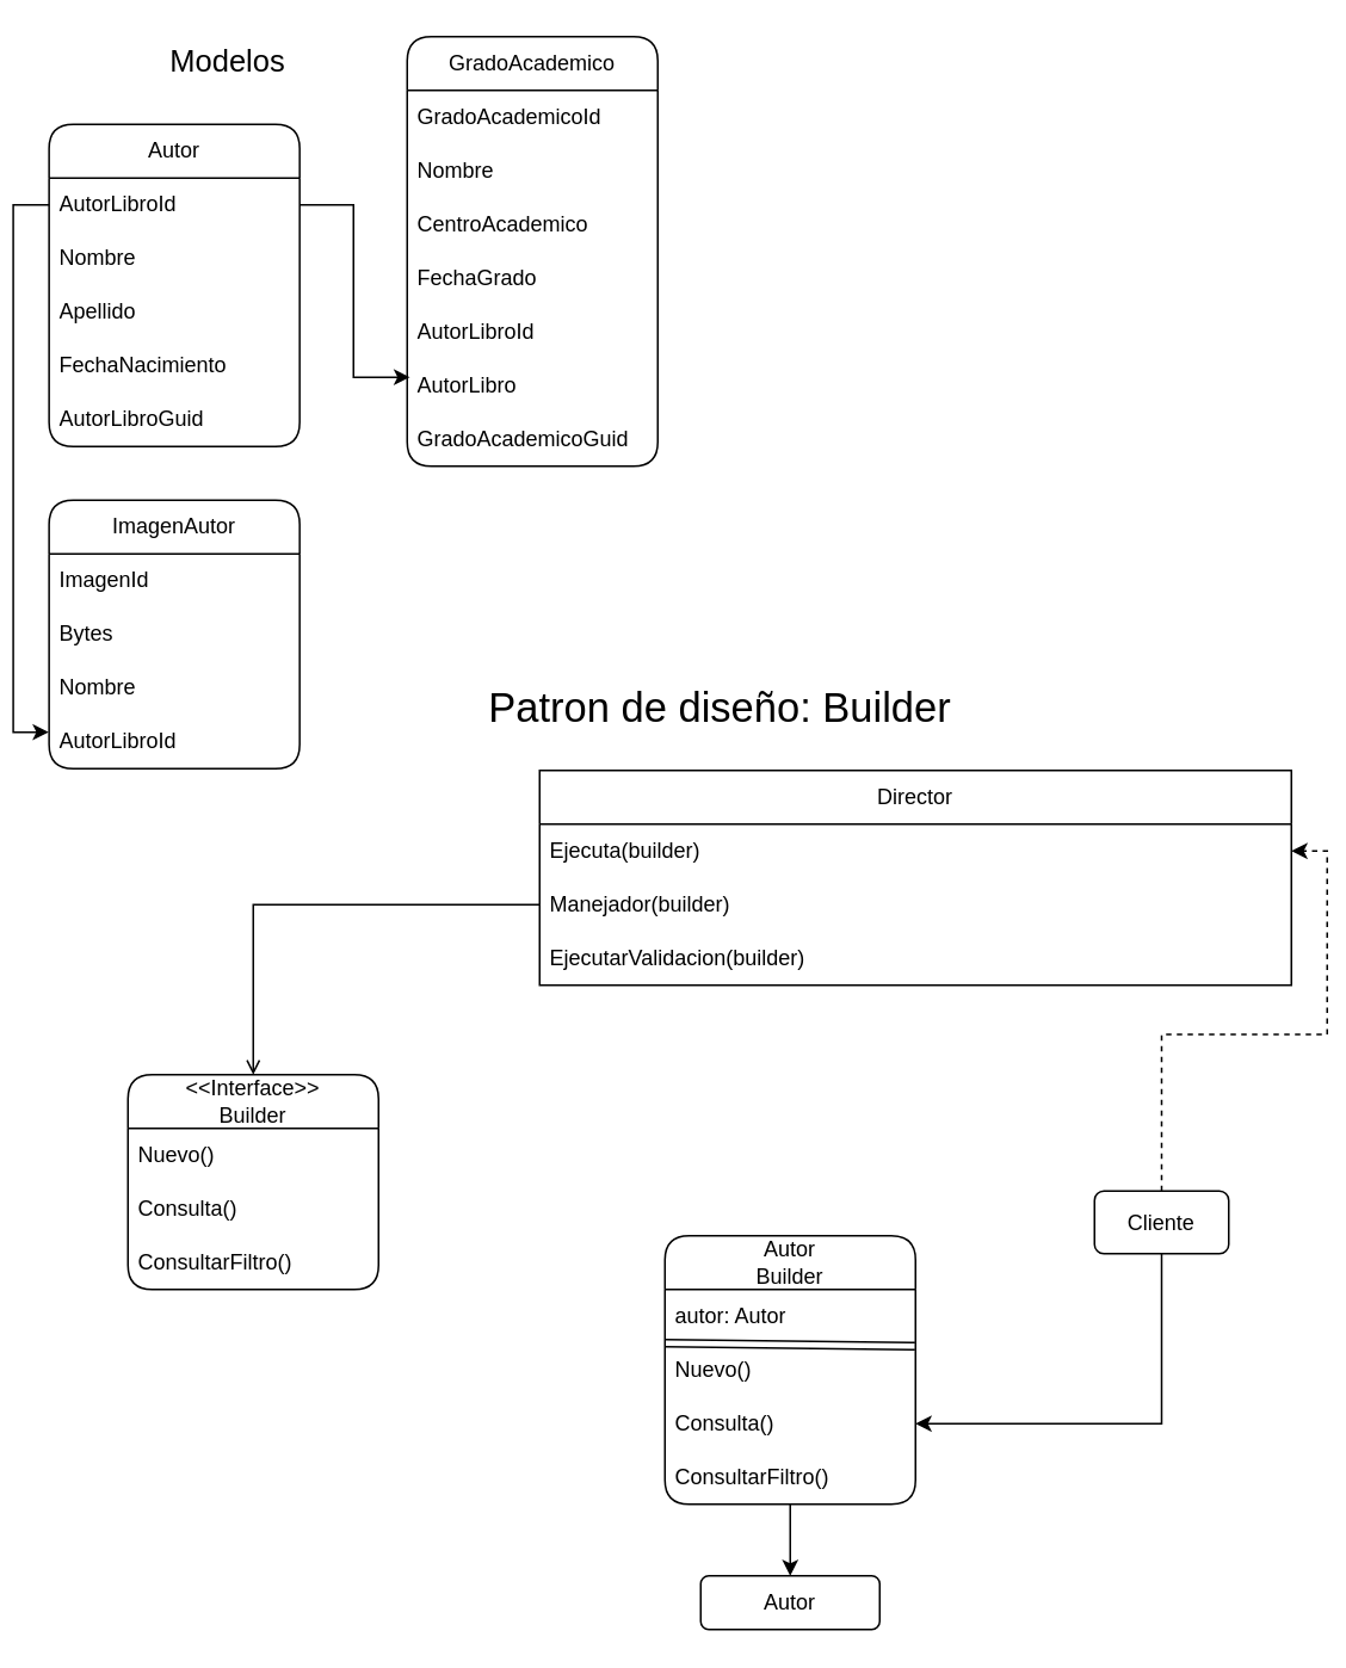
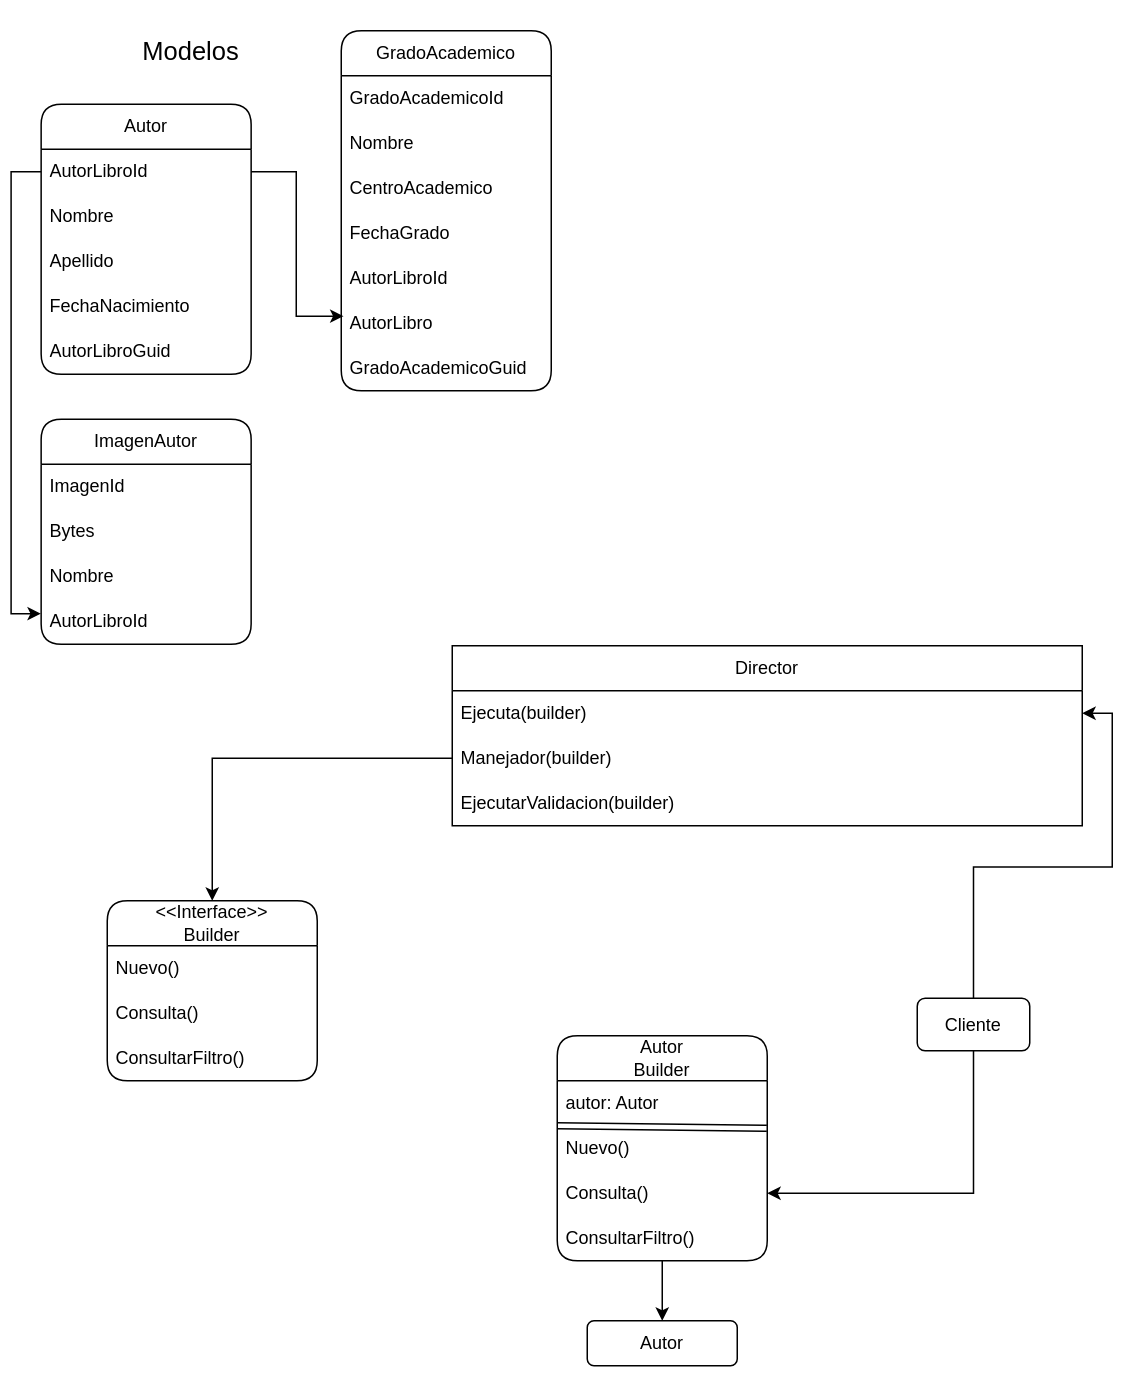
- <mxCell id="44" value="Patron de diseño: Builder" style="text;html=1;align=center;verticalAlign=middle;whiteSpace=wrap;rounded=0;fontSize=23;" vertex="1" parent="1"><mxGeometry x="261" y="380" width="270" height="30" as="geometry" /></mxCell>
- <mxCell id="40" style="edgeStyle=orthogonalEdgeStyle;rounded=0;orthogonalLoop=1;jettySize=auto;html=1;exitX=0.5;exitY=0;exitDx=0;exitDy=0;entryX=1;entryY=0.5;entryDx=0;entryDy=0;dashed=1;" edge="1" parent="1" source="42" target="24"><mxGeometry relative="1" as="geometry" /></mxCell>
+ <mxCell id="40" style="edgeStyle=orthogonalEdgeStyle;rounded=0;orthogonalLoop=1;jettySize=auto;html=1;exitX=0.5;exitY=0;exitDx=0;exitDy=0;entryX=1;entryY=0.5;entryDx=0;entryDy=0;" edge="1" parent="1" source="42" target="24"><mxGeometry relative="1" as="geometry" /></mxCell>
- <mxCell id="39" style="edgeStyle=orthogonalEdgeStyle;rounded=0;orthogonalLoop=1;jettySize=auto;html=1;exitX=0;exitY=0.5;exitDx=0;exitDy=0;entryX=0.5;entryY=0;entryDx=0;entryDy=0;endArrow=open;" edge="1" parent="1" source="25" target="34"><mxGeometry relative="1" as="geometry" /></mxCell>
+ <mxCell id="39" style="edgeStyle=orthogonalEdgeStyle;rounded=0;orthogonalLoop=1;jettySize=auto;html=1;exitX=0;exitY=0.5;exitDx=0;exitDy=0;entryX=0.5;entryY=0;entryDx=0;entryDy=0;" edge="1" parent="1" source="25" target="34"><mxGeometry relative="1" as="geometry" /></mxCell>
